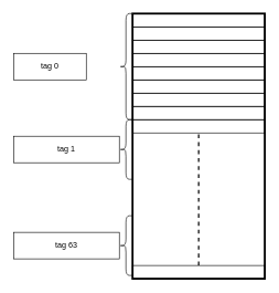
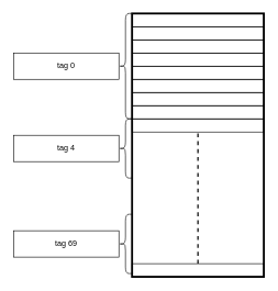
- <mxCell id="12" value="tag 0" style="rounded=0;whiteSpace=wrap;html=1;fillColor=none;" vertex="1" parent="1"><mxGeometry x="20" y="80" width="110" height="40" as="geometry" /></mxCell>
+ <mxCell id="12" value="tag 0" style="rounded=0;whiteSpace=wrap;html=1;fillColor=none;" vertex="1" parent="1"><mxGeometry x="20" y="80" width="160" height="40" as="geometry" /></mxCell>
- <mxCell id="17" value="tag 1" style="rounded=0;whiteSpace=wrap;html=1;fillColor=none;" vertex="1" parent="1"><mxGeometry x="20" y="205" width="160" height="40" as="geometry" /></mxCell>
+ <mxCell id="17" value="tag 4" style="rounded=0;whiteSpace=wrap;html=1;fillColor=none;" vertex="1" parent="1"><mxGeometry x="20" y="205" width="160" height="40" as="geometry" /></mxCell>
- <mxCell id="18" value="tag 63" style="rounded=0;whiteSpace=wrap;html=1;fillColor=none;" vertex="1" parent="1"><mxGeometry x="20" y="350" width="160" height="40" as="geometry" /></mxCell>
+ <mxCell id="18" value="tag 69" style="rounded=0;whiteSpace=wrap;html=1;fillColor=none;" vertex="1" parent="1"><mxGeometry x="20" y="350" width="160" height="40" as="geometry" /></mxCell>
